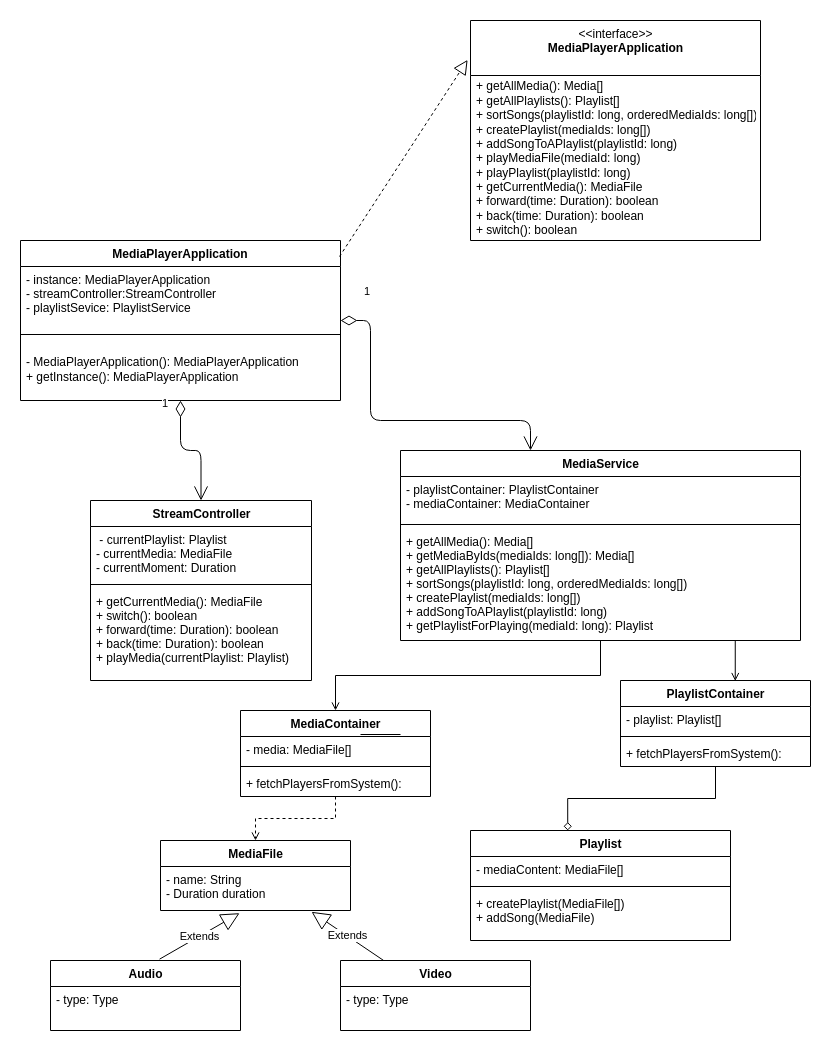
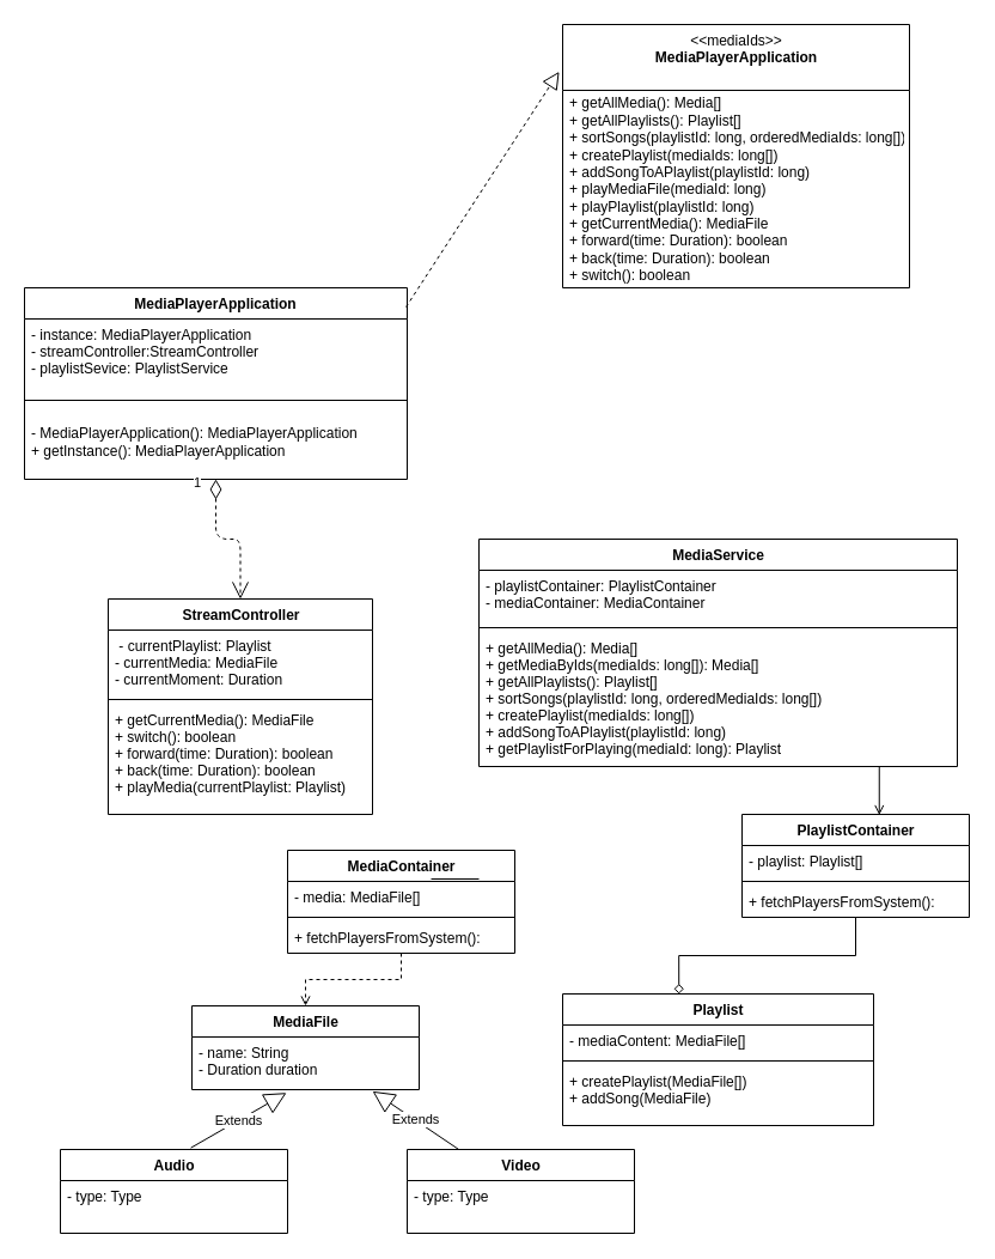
- <mxCell id="6" value="&amp;lt;&amp;lt;interface&amp;gt;&amp;gt;&lt;br&gt;&lt;b&gt;MediaPlayerApplication&lt;/b&gt;" style="swimlane;fontStyle=0;align=center;verticalAlign=top;childLayout=stackLayout;horizontal=1;startSize=55;horizontalStack=0;resizeParent=1;resizeParentMax=0;resizeLast=0;collapsible=0;marginBottom=0;html=1;strokeColor=#000000;" vertex="1" parent="1"><mxGeometry x="470" y="20" width="290" height="220" as="geometry" /></mxCell>
+ <mxCell id="6" value="&amp;lt;&amp;lt;mediaIds&amp;gt;&amp;gt;&lt;br&gt;&lt;b&gt;MediaPlayerApplication&lt;/b&gt;" style="swimlane;fontStyle=0;align=center;verticalAlign=top;childLayout=stackLayout;horizontal=1;startSize=55;horizontalStack=0;resizeParent=1;resizeParentMax=0;resizeLast=0;collapsible=0;marginBottom=0;html=1;strokeColor=#000000;" vertex="1" parent="1"><mxGeometry x="470" y="20" width="290" height="220" as="geometry" /></mxCell>
- <mxCell id="19" value="1" style="endArrow=open;html=1;endSize=12;startArrow=diamondThin;startSize=14;startFill=0;edgeStyle=orthogonalEdgeStyle;align=left;verticalAlign=bottom;" edge="1" parent="1" source="2" target="15"><mxGeometry x="-0.862" y="20" relative="1" as="geometry"><mxPoint x="370" y="360" as="sourcePoint" /><mxPoint x="530" y="360" as="targetPoint" /><Array as="points"><mxPoint x="370" y="420" /><mxPoint x="530" y="420" /></Array><mxPoint as="offset" /></mxGeometry></mxCell>
- <mxCell id="12" value="1" style="endArrow=open;html=1;endSize=12;startArrow=diamondThin;startSize=14;startFill=0;edgeStyle=orthogonalEdgeStyle;align=left;verticalAlign=bottom;" edge="1" parent="1" source="2" target="8"><mxGeometry x="-0.809" y="-20" relative="1" as="geometry"><mxPoint x="250" y="288" as="sourcePoint" /><mxPoint x="340" y="180" as="targetPoint" /><mxPoint as="offset" /></mxGeometry></mxCell>
+ <mxCell id="12" value="1" style="endArrow=open;html=1;endSize=12;startArrow=diamondThin;startSize=14;startFill=0;edgeStyle=orthogonalEdgeStyle;align=left;verticalAlign=bottom;dashed=1;" edge="1" parent="1" source="2" target="8"><mxGeometry x="-0.809" y="-20" relative="1" as="geometry"><mxPoint x="250" y="288" as="sourcePoint" /><mxPoint x="340" y="180" as="targetPoint" /><mxPoint as="offset" /></mxGeometry></mxCell>
- <mxCell id="14" style="edgeStyle=orthogonalEdgeStyle;rounded=0;orthogonalLoop=1;jettySize=auto;html=1;startArrow=none;startFill=0;endArrow=open;endFill=0;strokeWidth=1;" edge="1" parent="1" source="15" target="26"><mxGeometry relative="1" as="geometry"><mxPoint x="380" y="700" as="targetPoint" /></mxGeometry></mxCell>
